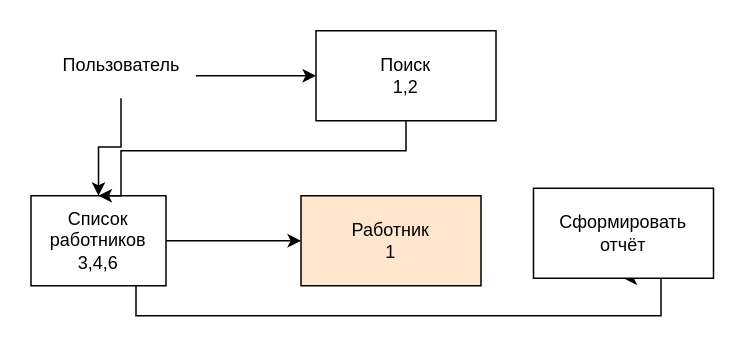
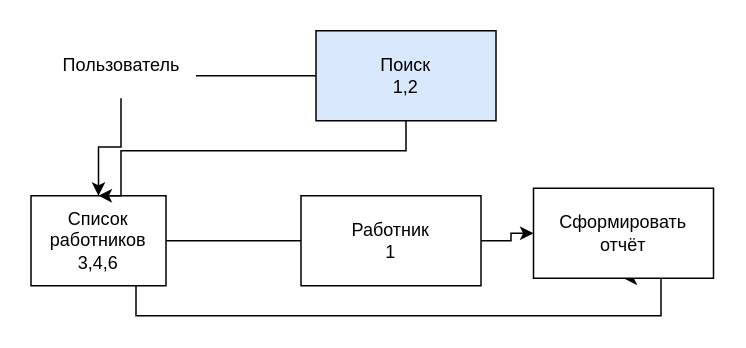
- <mxCell id="9" style="edgeStyle=orthogonalEdgeStyle;rounded=0;orthogonalLoop=1;jettySize=auto;html=1;entryX=0;entryY=0.5;entryDx=0;entryDy=0;" edge="1" parent="1" source="10" target="12"><mxGeometry relative="1" as="geometry" /></mxCell>
+ <mxCell id="9" style="edgeStyle=orthogonalEdgeStyle;rounded=0;orthogonalLoop=1;jettySize=auto;html=1;entryX=0;entryY=0.5;entryDx=0;entryDy=0;endArrow=none;" edge="1" parent="1" source="10" target="12"><mxGeometry relative="1" as="geometry" /></mxCell>
- <mxCell id="12" value="&lt;div&gt;Поиск&lt;/div&gt;&lt;div&gt;1,2&lt;br&gt;&lt;/div&gt;" style="rounded=0;whiteSpace=wrap;html=1;" vertex="1" parent="1"><mxGeometry x="210" y="20" width="120" height="60" as="geometry" /></mxCell>
+ <mxCell id="12" value="&lt;div&gt;Поиск&lt;/div&gt;&lt;div&gt;1,2&lt;br&gt;&lt;/div&gt;" style="rounded=0;whiteSpace=wrap;html=1;fillColor=#dae8fc;" vertex="1" parent="1"><mxGeometry x="210" y="20" width="120" height="60" as="geometry" /></mxCell>
- <mxCell id="2" style="edgeStyle=orthogonalEdgeStyle;rounded=0;orthogonalLoop=1;jettySize=auto;html=1;" edge="1" parent="1" source="4" target="6"><mxGeometry relative="1" as="geometry" /></mxCell>
+ <mxCell id="2" style="edgeStyle=orthogonalEdgeStyle;rounded=0;orthogonalLoop=1;jettySize=auto;html=1;endArrow=none;" edge="1" parent="1" source="4" target="6"><mxGeometry relative="1" as="geometry" /></mxCell>
- <mxCell id="6" value="&lt;div&gt;Работник&lt;/div&gt;&lt;div&gt;1&lt;br&gt;&lt;/div&gt;" style="rounded=0;whiteSpace=wrap;html=1;fillColor=#ffe6cc;" vertex="1" parent="1"><mxGeometry x="200" y="130" width="120" height="60" as="geometry" /></mxCell>
+ <mxCell id="6" value="&lt;div&gt;Работник&lt;/div&gt;&lt;div&gt;1&lt;br&gt;&lt;/div&gt;" style="rounded=0;whiteSpace=wrap;html=1;" vertex="1" parent="1"><mxGeometry x="200" y="130" width="120" height="60" as="geometry" /></mxCell>
+ <mxCell id="5" style="edgeStyle=orthogonalEdgeStyle;rounded=0;orthogonalLoop=1;jettySize=auto;html=1;" edge="1" parent="1" source="6" target="7"><mxGeometry relative="1" as="geometry" /></mxCell>
